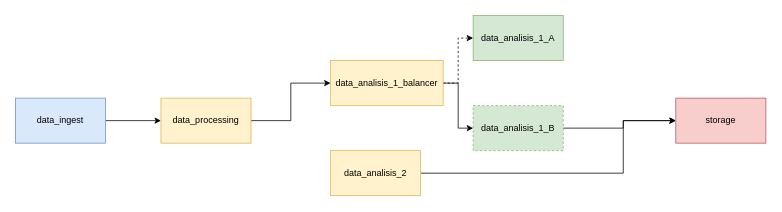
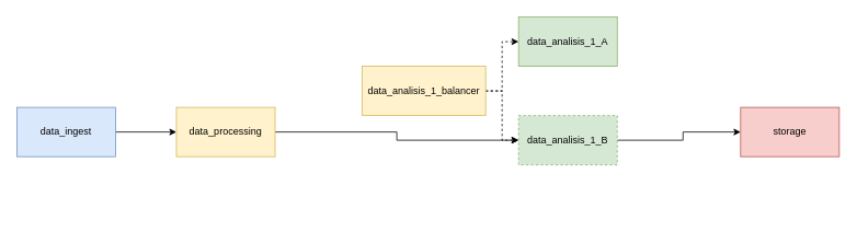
- <mxCell id="4" style="edgeStyle=orthogonalEdgeStyle;rounded=0;orthogonalLoop=1;jettySize=auto;html=1;exitX=1;exitY=0.5;exitDx=0;exitDy=0;" edge="1" parent="1" source="5" target="8"><mxGeometry relative="1" as="geometry" /></mxCell>
+ <mxCell id="4" style="edgeStyle=orthogonalEdgeStyle;rounded=0;orthogonalLoop=1;jettySize=auto;html=1;exitX=1;exitY=0.5;exitDx=0;exitDy=0;" edge="1" parent="1" source="5" target="14"><mxGeometry relative="1" as="geometry" /></mxCell>
- <mxCell id="7" style="edgeStyle=orthogonalEdgeStyle;rounded=0;orthogonalLoop=1;jettySize=auto;html=1;dashed=0;" edge="1" parent="1" source="8" target="14"><mxGeometry relative="1" as="geometry" /></mxCell>
+ <mxCell id="7" style="edgeStyle=orthogonalEdgeStyle;rounded=0;orthogonalLoop=1;jettySize=auto;html=1;dashed=1;" edge="1" parent="1" source="8" target="14"><mxGeometry relative="1" as="geometry" /></mxCell>
- <mxCell id="10" value="data_analisis_2" style="rounded=0;whiteSpace=wrap;html=1;fillColor=#fff2cc;strokeColor=#d6b656;" parent="1" vertex="1"><mxGeometry x="440" y="200" width="120" height="60" as="geometry" /></mxCell>
- <mxCell id="9" style="edgeStyle=orthogonalEdgeStyle;rounded=0;orthogonalLoop=1;jettySize=auto;html=1;exitX=1;exitY=0.5;exitDx=0;exitDy=0;entryX=0;entryY=0.5;entryDx=0;entryDy=0;" edge="1" parent="1" source="10" target="11"><mxGeometry relative="1" as="geometry"><Array as="points"><mxPoint x="830" y="230" /><mxPoint x="830" y="160" /></Array></mxGeometry></mxCell>
